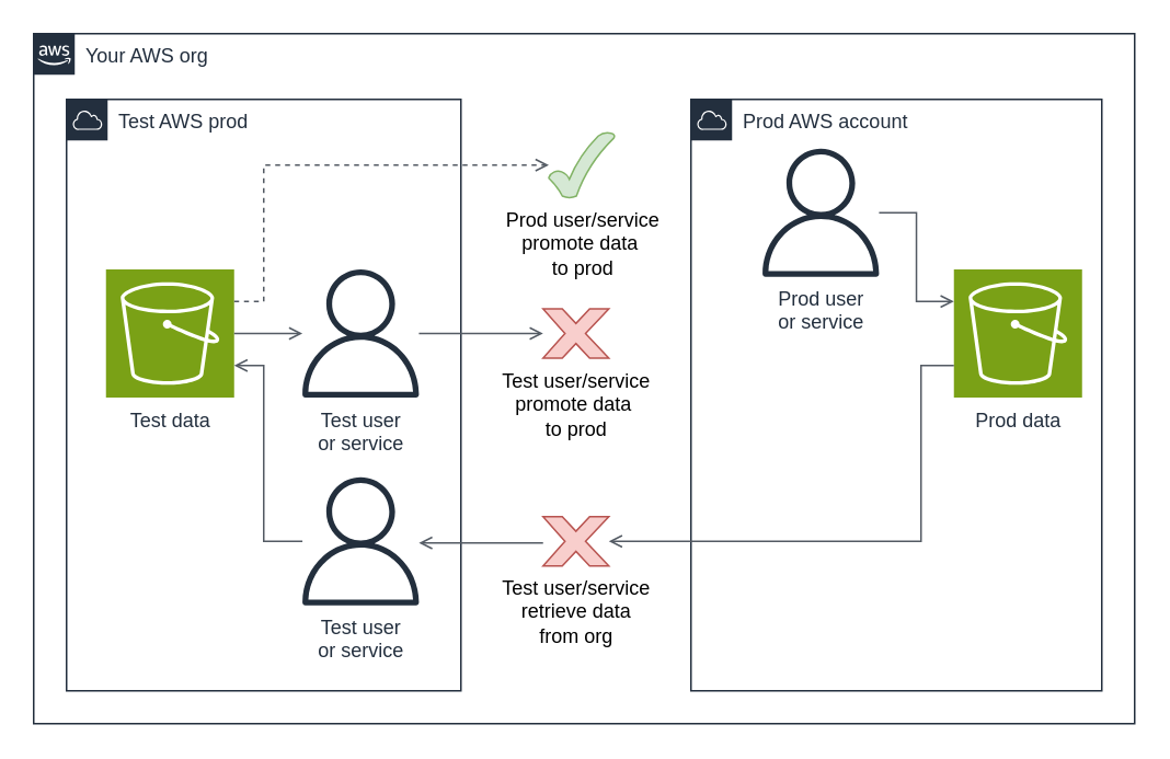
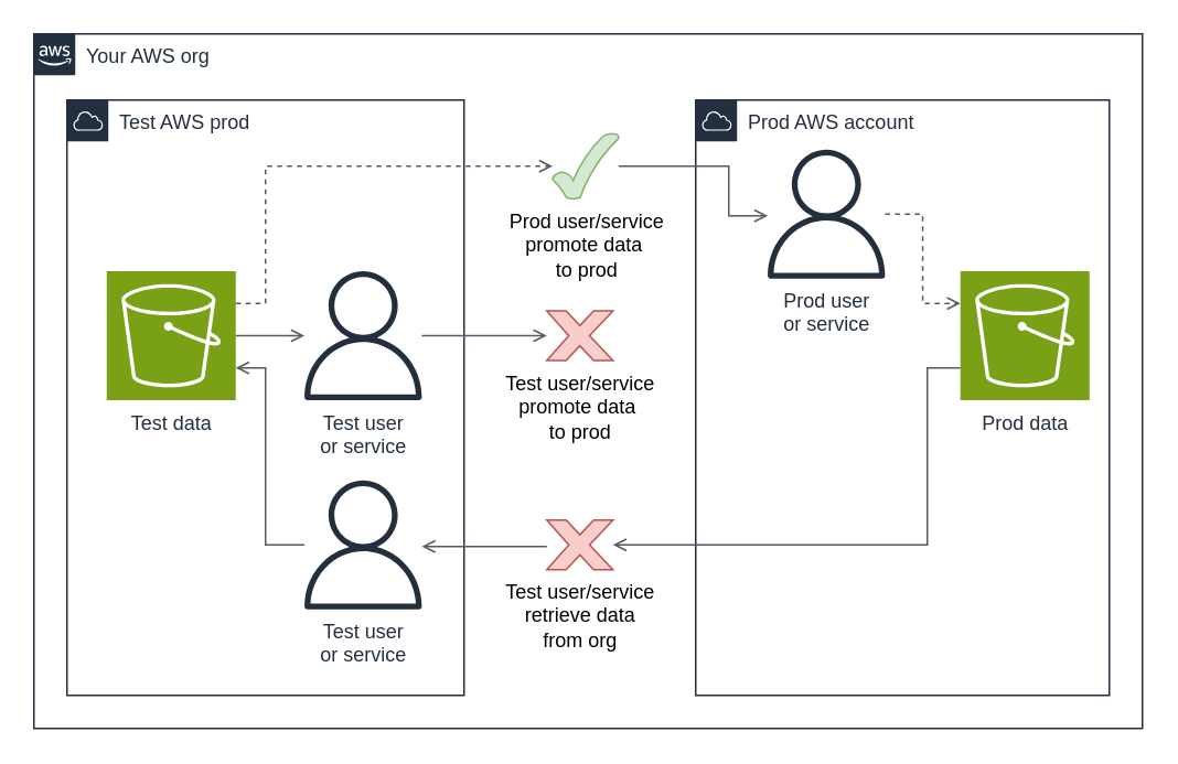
+ <mxCell id="13" value="" style="edgeStyle=orthogonalEdgeStyle;html=1;endArrow=open;elbow=vertical;startArrow=none;endFill=0;strokeColor=#545B64;rounded=0;exitX=1;exitY=0.5;exitDx=0;exitDy=0;exitPerimeter=0;" edge="1" parent="2" source="16" target="5"><mxGeometry width="100" relative="1" as="geometry"><mxPoint x="280" y="160" as="sourcePoint" /><mxPoint x="380" y="160" as="targetPoint" /><Array as="points"><mxPoint x="420" y="80" /><mxPoint x="420" y="110" /></Array></mxGeometry></mxCell>
- <mxCell id="6" value="" style="edgeStyle=orthogonalEdgeStyle;html=1;endArrow=open;elbow=vertical;startArrow=none;endFill=0;strokeColor=#545B64;rounded=0;entryX=0;entryY=0.25;entryDx=0;entryDy=0;entryPerimeter=0;" edge="1" parent="3" source="5" target="4"><mxGeometry width="100" relative="1" as="geometry"><mxPoint x="-60" y="260" as="sourcePoint" /><mxPoint x="40" y="260" as="targetPoint" /></mxGeometry></mxCell>
+ <mxCell id="6" value="" style="edgeStyle=orthogonalEdgeStyle;html=1;endArrow=open;elbow=vertical;startArrow=none;endFill=0;strokeColor=#545B64;rounded=0;entryX=0;entryY=0.25;entryDx=0;entryDy=0;entryPerimeter=0;dashed=1;" edge="1" parent="3" source="5" target="4"><mxGeometry width="100" relative="1" as="geometry"><mxPoint x="-60" y="260" as="sourcePoint" /><mxPoint x="40" y="260" as="targetPoint" /></mxGeometry></mxCell>
